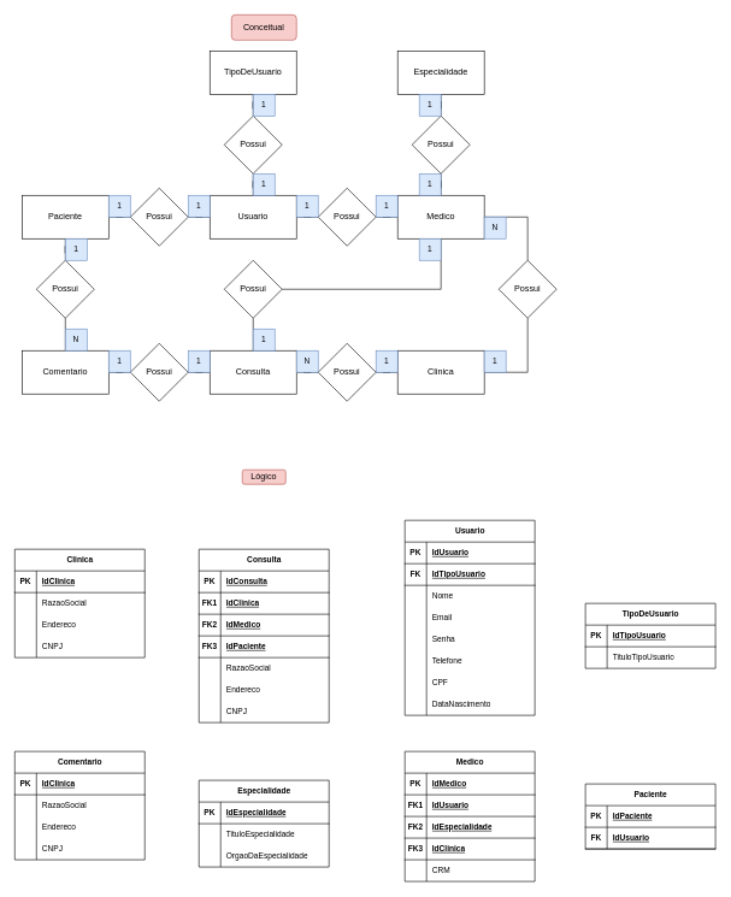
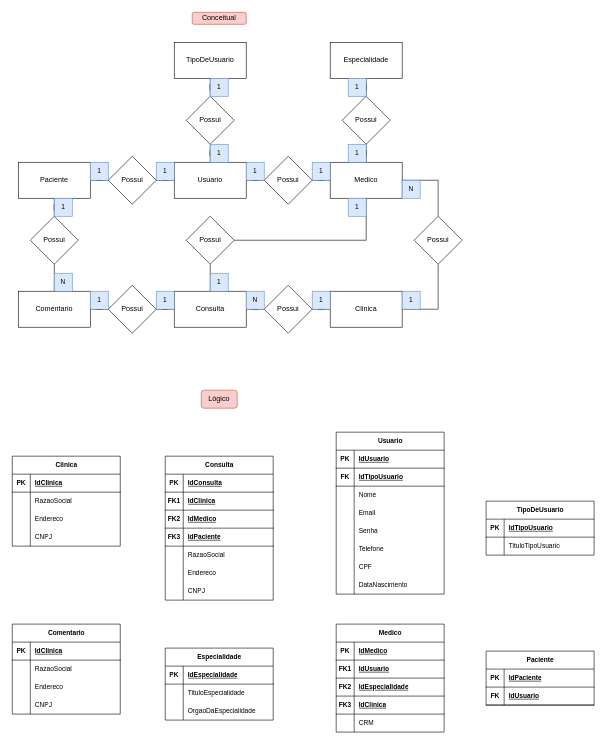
- <mxCell id="4" value="Conceitual" style="rounded=1;whiteSpace=wrap;html=1;fillColor=#f8cecc;strokeColor=#b85450;" vertex="1" parent="1"><mxGeometry x="320" y="20" width="90" height="35" as="geometry" /></mxCell>
+ <mxCell id="4" value="Conceitual" style="rounded=1;whiteSpace=wrap;html=1;fillColor=#f8cecc;strokeColor=#b85450;" vertex="1" parent="1"><mxGeometry x="320" y="20" width="90" height="20" as="geometry" /></mxCell>
- <mxCell id="56" value="Lógico" style="rounded=1;whiteSpace=wrap;html=1;fillColor=#f8cecc;strokeColor=#b85450;" vertex="1" parent="1"><mxGeometry x="335" y="650" width="60" height="20" as="geometry" /></mxCell>
+ <mxCell id="56" value="Lógico" style="rounded=1;whiteSpace=wrap;html=1;fillColor=#f8cecc;strokeColor=#b85450;" vertex="1" parent="1"><mxGeometry x="335" y="650" width="60" height="30" as="geometry" /></mxCell>
